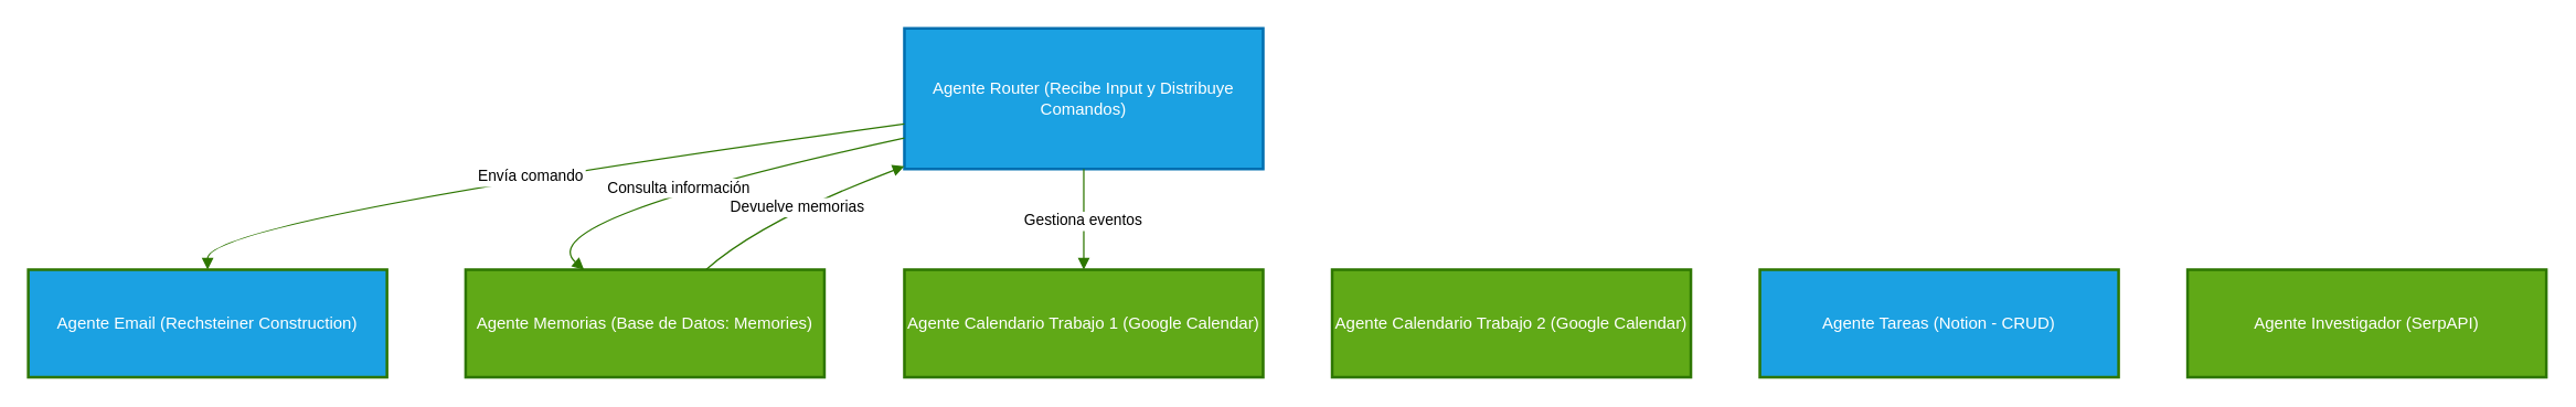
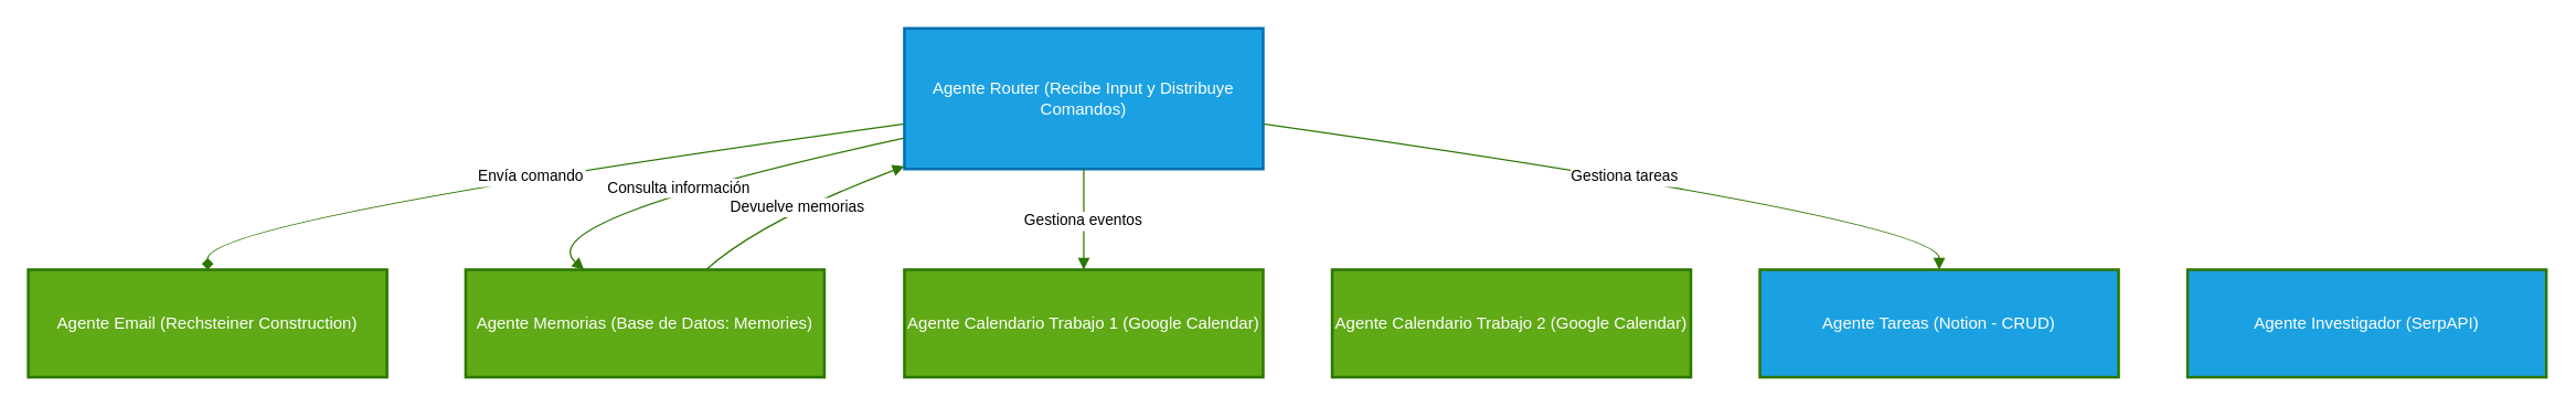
+ <mxCell id="13" value="Gestiona tareas" style="curved=1;startArrow=none;endArrow=block;exitX=1;exitY=0.68;entryX=0.5;entryY=0;rounded=0;fillColor=#60a917;strokeColor=#2D7600;" edge="1" parent="1" source="2" target="7"><mxGeometry relative="1" as="geometry"><Array as="points"><mxPoint x="1405" y="159" /></Array></mxGeometry></mxCell>
- <mxCell id="9" value="Envía comando" style="curved=1;startArrow=none;endArrow=block;exitX=0;exitY=0.68;entryX=0.5;entryY=0;rounded=0;fillColor=#60a917;strokeColor=#2D7600;" edge="1" parent="1" source="2" target="3"><mxGeometry relative="1" as="geometry"><Array as="points"><mxPoint x="150" y="159" /></Array></mxGeometry></mxCell>
+ <mxCell id="9" value="Envía comando" style="curved=1;startArrow=none;endArrow=diamond;exitX=0;exitY=0.68;entryX=0.5;entryY=0;rounded=0;fillColor=#60a917;strokeColor=#2D7600;" edge="1" parent="1" source="2" target="3"><mxGeometry relative="1" as="geometry"><Array as="points"><mxPoint x="150" y="159" /></Array></mxGeometry></mxCell>
- <mxCell id="3" value="Agente Email (Rechsteiner Construction)" style="whiteSpace=wrap;strokeWidth=2;fillColor=#1ba1e2;fontColor=#ffffff;strokeColor=#2D7600;" vertex="1" parent="1"><mxGeometry x="20" y="195" width="260" height="78" as="geometry" /></mxCell>
+ <mxCell id="3" value="Agente Email (Rechsteiner Construction)" style="whiteSpace=wrap;strokeWidth=2;fillColor=#60a917;fontColor=#ffffff;strokeColor=#2D7600;" vertex="1" parent="1"><mxGeometry x="20" y="195" width="260" height="78" as="geometry" /></mxCell>
- <mxCell id="8" value="Agente Investigador (SerpAPI)" style="whiteSpace=wrap;strokeWidth=2;fillColor=#60a917;fontColor=#ffffff;strokeColor=#2D7600;" vertex="1" parent="1"><mxGeometry x="1585" y="195" width="260" height="78" as="geometry" /></mxCell>
+ <mxCell id="8" value="Agente Investigador (SerpAPI)" style="whiteSpace=wrap;strokeWidth=2;fillColor=#1ba1e2;fontColor=#ffffff;strokeColor=#2D7600;" vertex="1" parent="1"><mxGeometry x="1585" y="195" width="260" height="78" as="geometry" /></mxCell>
